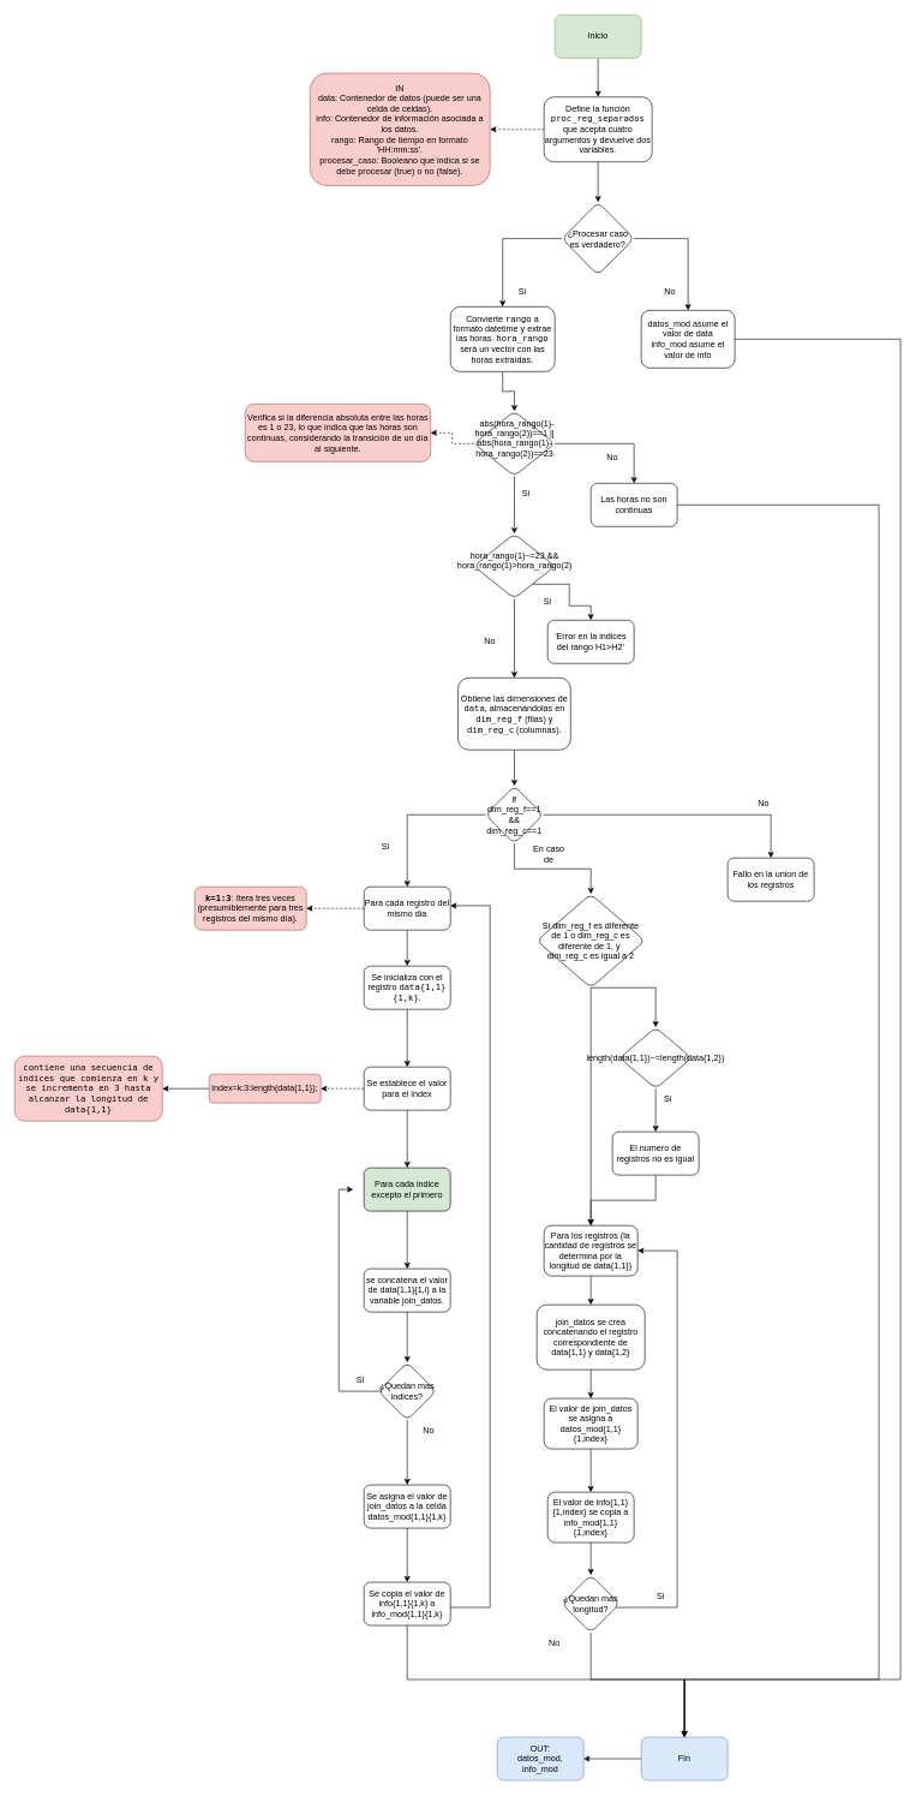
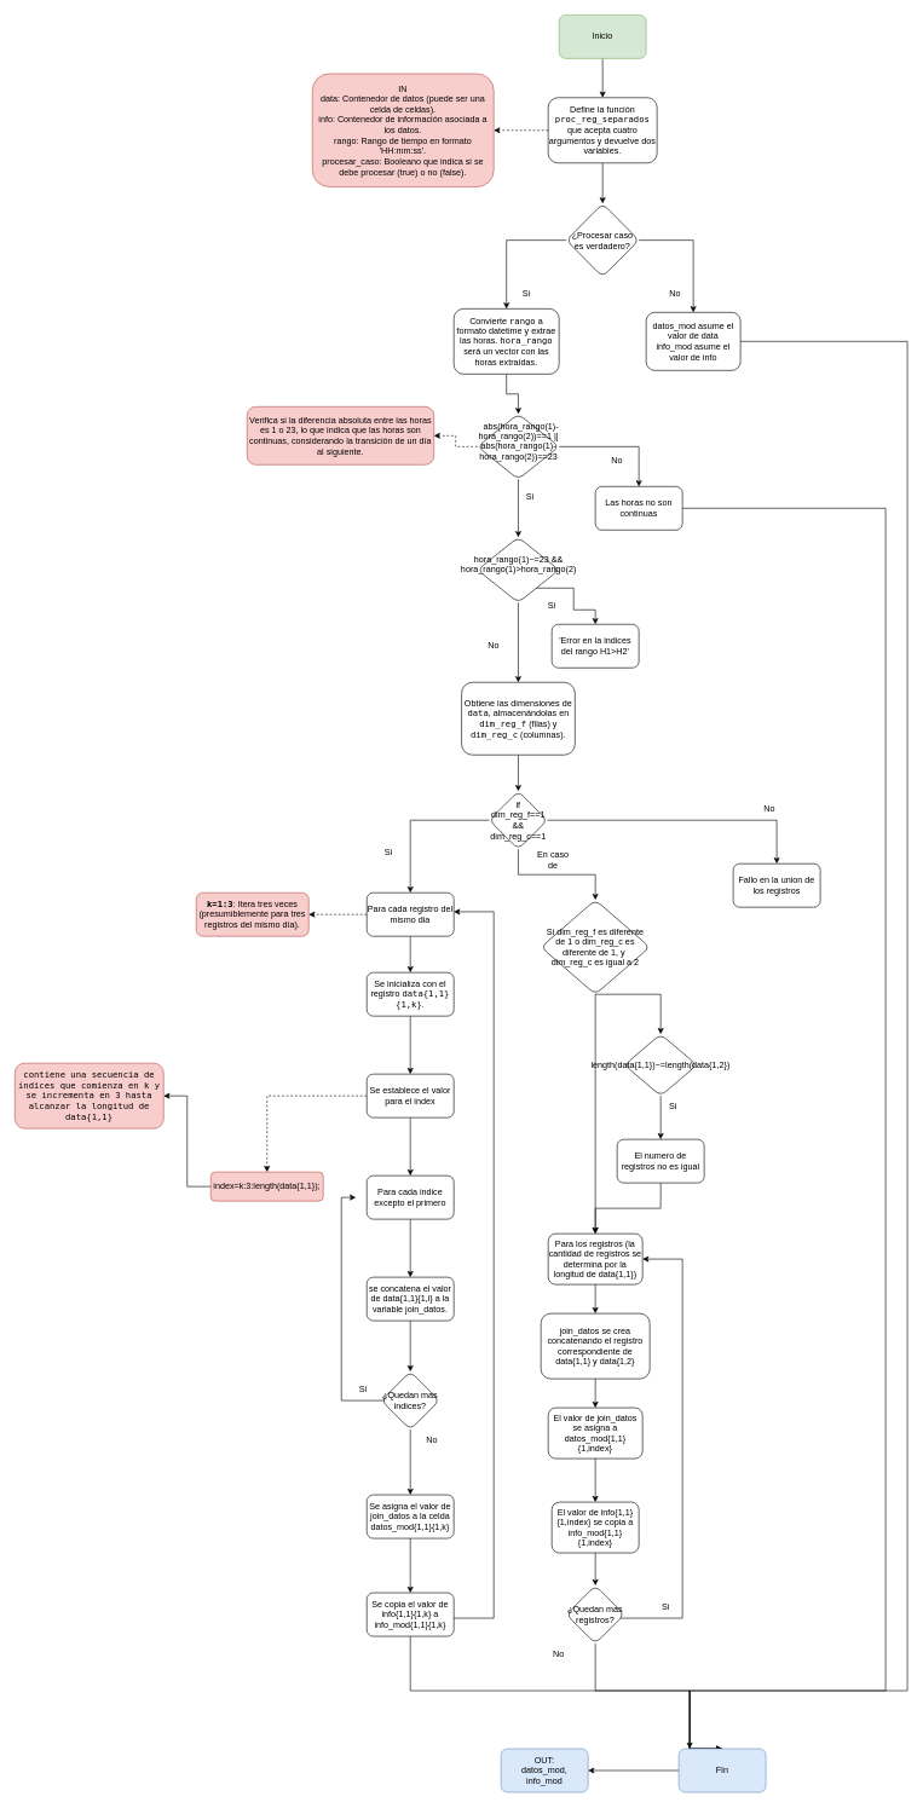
- <mxCell id="51" value="index=k:3:length(data{1,1});" style="whiteSpace=wrap;html=1;rounded=1;fillColor=#f8cecc;strokeColor=#b85450;" vertex="1" parent="1"><mxGeometry x="290" y="1490" width="155" height="40" as="geometry" /></mxCell>
+ <mxCell id="51" value="index=k:3:length(data{1,1});" style="whiteSpace=wrap;html=1;rounded=1;fillColor=#f8cecc;strokeColor=#b85450;" vertex="1" parent="1"><mxGeometry x="290" y="1615" width="155" height="40" as="geometry" /></mxCell>
- <mxCell id="53" value="Para cada indice excepto el primero" style="whiteSpace=wrap;html=1;rounded=1;fillColor=#d5e8d4;" vertex="1" parent="1"><mxGeometry x="505" y="1620" width="120" height="60" as="geometry" /></mxCell>
+ <mxCell id="53" value="Para cada indice excepto el primero" style="whiteSpace=wrap;html=1;rounded=1;" vertex="1" parent="1"><mxGeometry x="505" y="1620" width="120" height="60" as="geometry" /></mxCell>
- <mxCell id="86" value="¿Quedan mas longitud?" style="rhombus;whiteSpace=wrap;html=1;rounded=1;" vertex="1" parent="1"><mxGeometry x="780" y="2185" width="80" height="80" as="geometry" /></mxCell>
+ <mxCell id="86" value="¿Quedan mas registros?" style="rhombus;whiteSpace=wrap;html=1;rounded=1;" vertex="1" parent="1"><mxGeometry x="780" y="2185" width="80" height="80" as="geometry" /></mxCell>
- <mxCell id="90" value="FIn" style="whiteSpace=wrap;html=1;rounded=1;fillColor=#dae8fc;strokeColor=#6c8ebf;" vertex="1" parent="1"><mxGeometry x="890" y="2410" width="120" height="60" as="geometry" /></mxCell>
+ <mxCell id="90" value="FIn" style="whiteSpace=wrap;html=1;rounded=1;fillColor=#dae8fc;strokeColor=#6c8ebf;" vertex="1" parent="1"><mxGeometry x="935" y="2410" width="120" height="60" as="geometry" /></mxCell>
